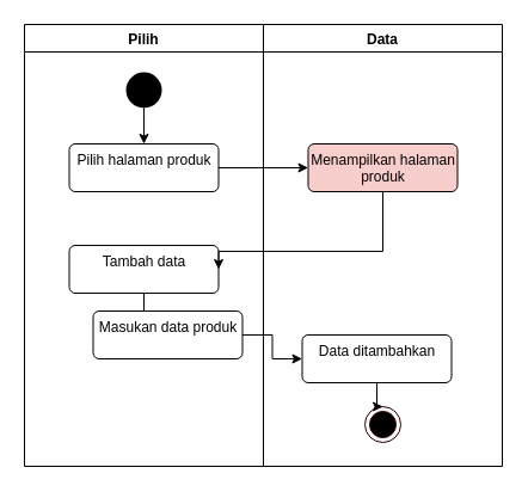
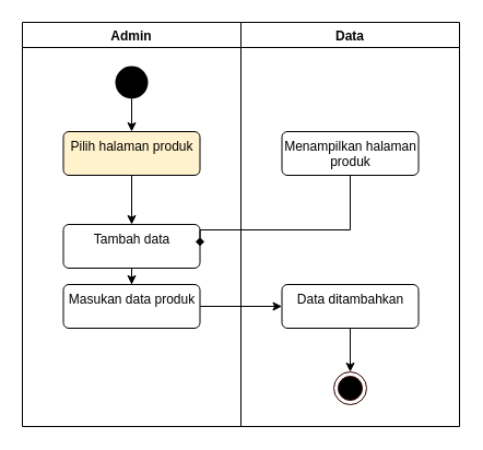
- <mxCell id="2" value="Pilih" style="swimlane;startSize=23;" vertex="1" parent="1"><mxGeometry x="20" y="20" width="200" height="370" as="geometry" /></mxCell>
+ <mxCell id="2" value="Admin" style="swimlane;startSize=23;" vertex="1" parent="1"><mxGeometry x="20" y="20" width="200" height="370" as="geometry" /></mxCell>
- <mxCell id="5" value="Pilih halaman produk" style="html=1;align=center;verticalAlign=top;rounded=1;absoluteArcSize=1;arcSize=10;dashed=0;" vertex="1" parent="2"><mxGeometry x="37.5" y="100" width="125" height="40" as="geometry" /></mxCell>
+ <mxCell id="5" value="Pilih halaman produk" style="html=1;align=center;verticalAlign=top;rounded=1;absoluteArcSize=1;arcSize=10;dashed=0;fillColor=#fff2cc;" vertex="1" parent="2"><mxGeometry x="37.5" y="100" width="125" height="40" as="geometry" /></mxCell>
- <mxCell id="14" style="edgeStyle=orthogonalEdgeStyle;rounded=0;orthogonalLoop=1;jettySize=auto;html=1;" edge="1" parent="1" source="5" target="10"><mxGeometry relative="1" as="geometry" /></mxCell>
+ <mxCell id="14" style="edgeStyle=orthogonalEdgeStyle;rounded=0;orthogonalLoop=1;jettySize=auto;html=1;" edge="1" parent="1" source="5" target="7"><mxGeometry relative="1" as="geometry" /></mxCell>
- <mxCell id="10" value="Menampilkan halaman&lt;br&gt;produk" style="html=1;align=center;verticalAlign=top;rounded=1;absoluteArcSize=1;arcSize=10;dashed=0;fillColor=#f8cecc;" vertex="1" parent="9"><mxGeometry x="37.5" y="100" width="125" height="40" as="geometry" /></mxCell>
+ <mxCell id="10" value="Menampilkan halaman&lt;br&gt;produk" style="html=1;align=center;verticalAlign=top;rounded=1;absoluteArcSize=1;arcSize=10;dashed=0;" vertex="1" parent="9"><mxGeometry x="37.5" y="100" width="125" height="40" as="geometry" /></mxCell>
- <mxCell id="15" style="edgeStyle=orthogonalEdgeStyle;rounded=0;orthogonalLoop=1;jettySize=auto;html=1;entryX=1;entryY=0.5;entryDx=0;entryDy=0;" edge="1" parent="1" source="10" target="7"><mxGeometry relative="1" as="geometry"><Array as="points"><mxPoint x="320" y="210" /></Array></mxGeometry></mxCell>
+ <mxCell id="15" style="edgeStyle=orthogonalEdgeStyle;rounded=0;orthogonalLoop=1;jettySize=auto;html=1;entryX=1;entryY=0.5;entryDx=0;entryDy=0;endArrow=diamond;" edge="1" parent="1" source="10" target="7"><mxGeometry relative="1" as="geometry"><Array as="points"><mxPoint x="320" y="210" /></Array></mxGeometry></mxCell>
- <mxCell id="8" value="Masukan data produk" style="html=1;align=center;verticalAlign=top;rounded=1;absoluteArcSize=1;arcSize=10;dashed=0;" vertex="1" parent="2"><mxGeometry x="57.5" y="240" width="125" height="40" as="geometry" /></mxCell>
+ <mxCell id="8" value="Masukan data produk" style="html=1;align=center;verticalAlign=top;rounded=1;absoluteArcSize=1;arcSize=10;dashed=0;" vertex="1" parent="2"><mxGeometry x="37.5" y="240" width="125" height="40" as="geometry" /></mxCell>
- <mxCell id="12" value="Data ditambahkan" style="html=1;align=center;verticalAlign=top;rounded=1;absoluteArcSize=1;arcSize=10;dashed=0;" vertex="1" parent="9"><mxGeometry x="32.5" y="260" width="125" height="40" as="geometry" /></mxCell>
+ <mxCell id="12" value="Data ditambahkan" style="html=1;align=center;verticalAlign=top;rounded=1;absoluteArcSize=1;arcSize=10;dashed=0;" vertex="1" parent="9"><mxGeometry x="37.5" y="240" width="125" height="40" as="geometry" /></mxCell>
